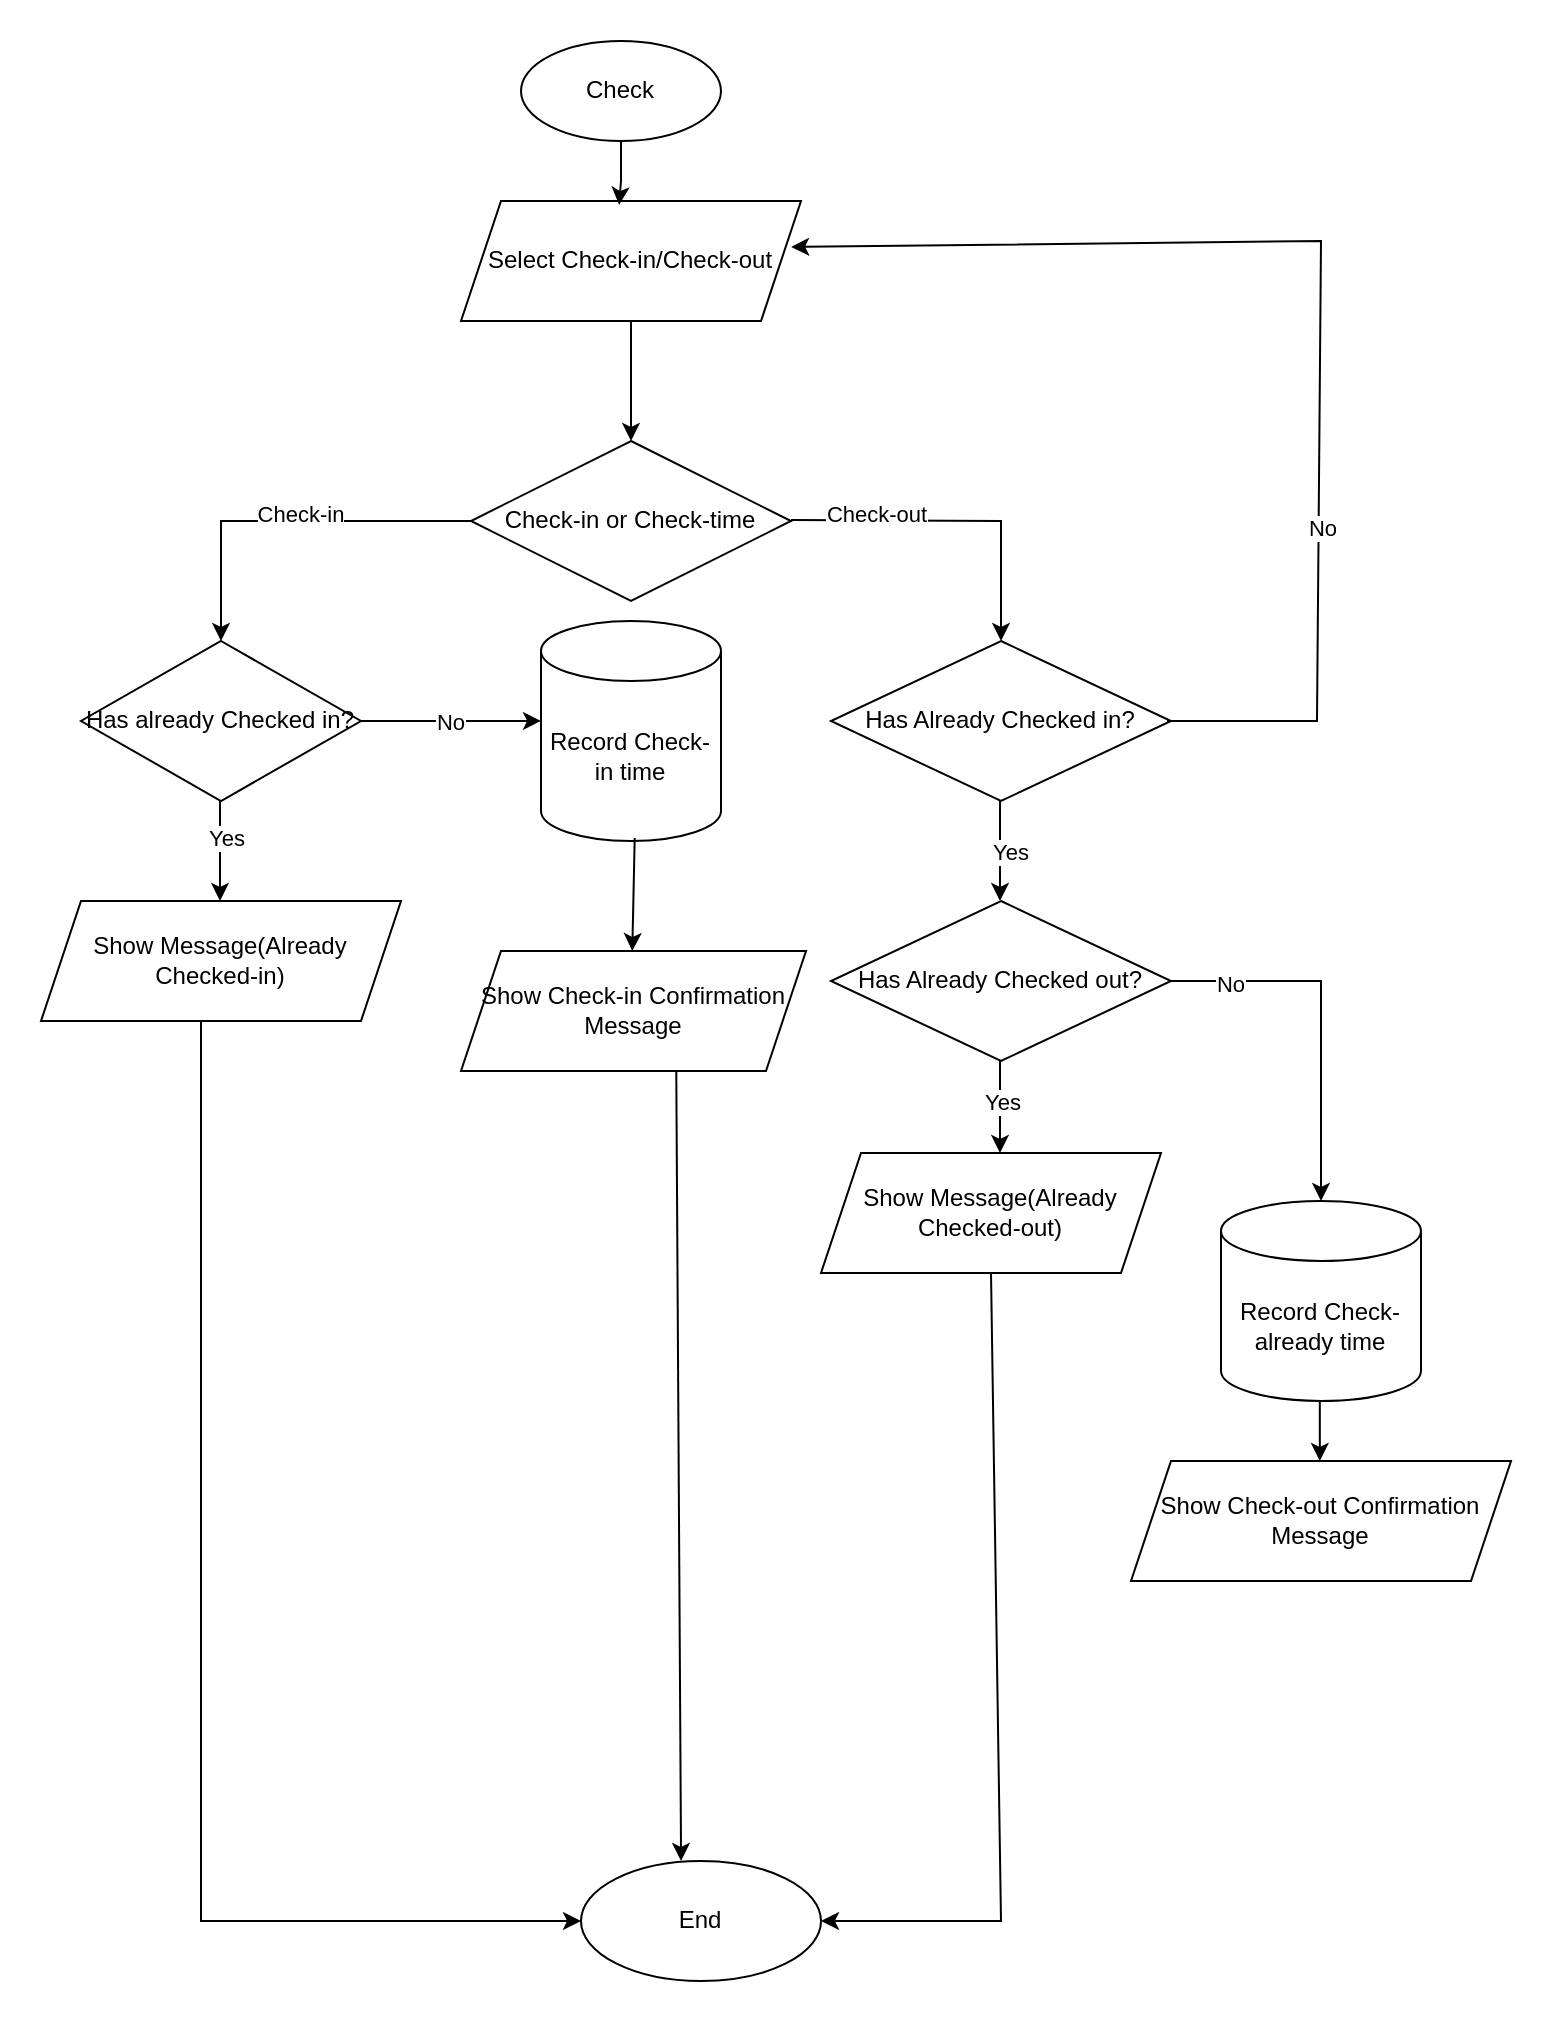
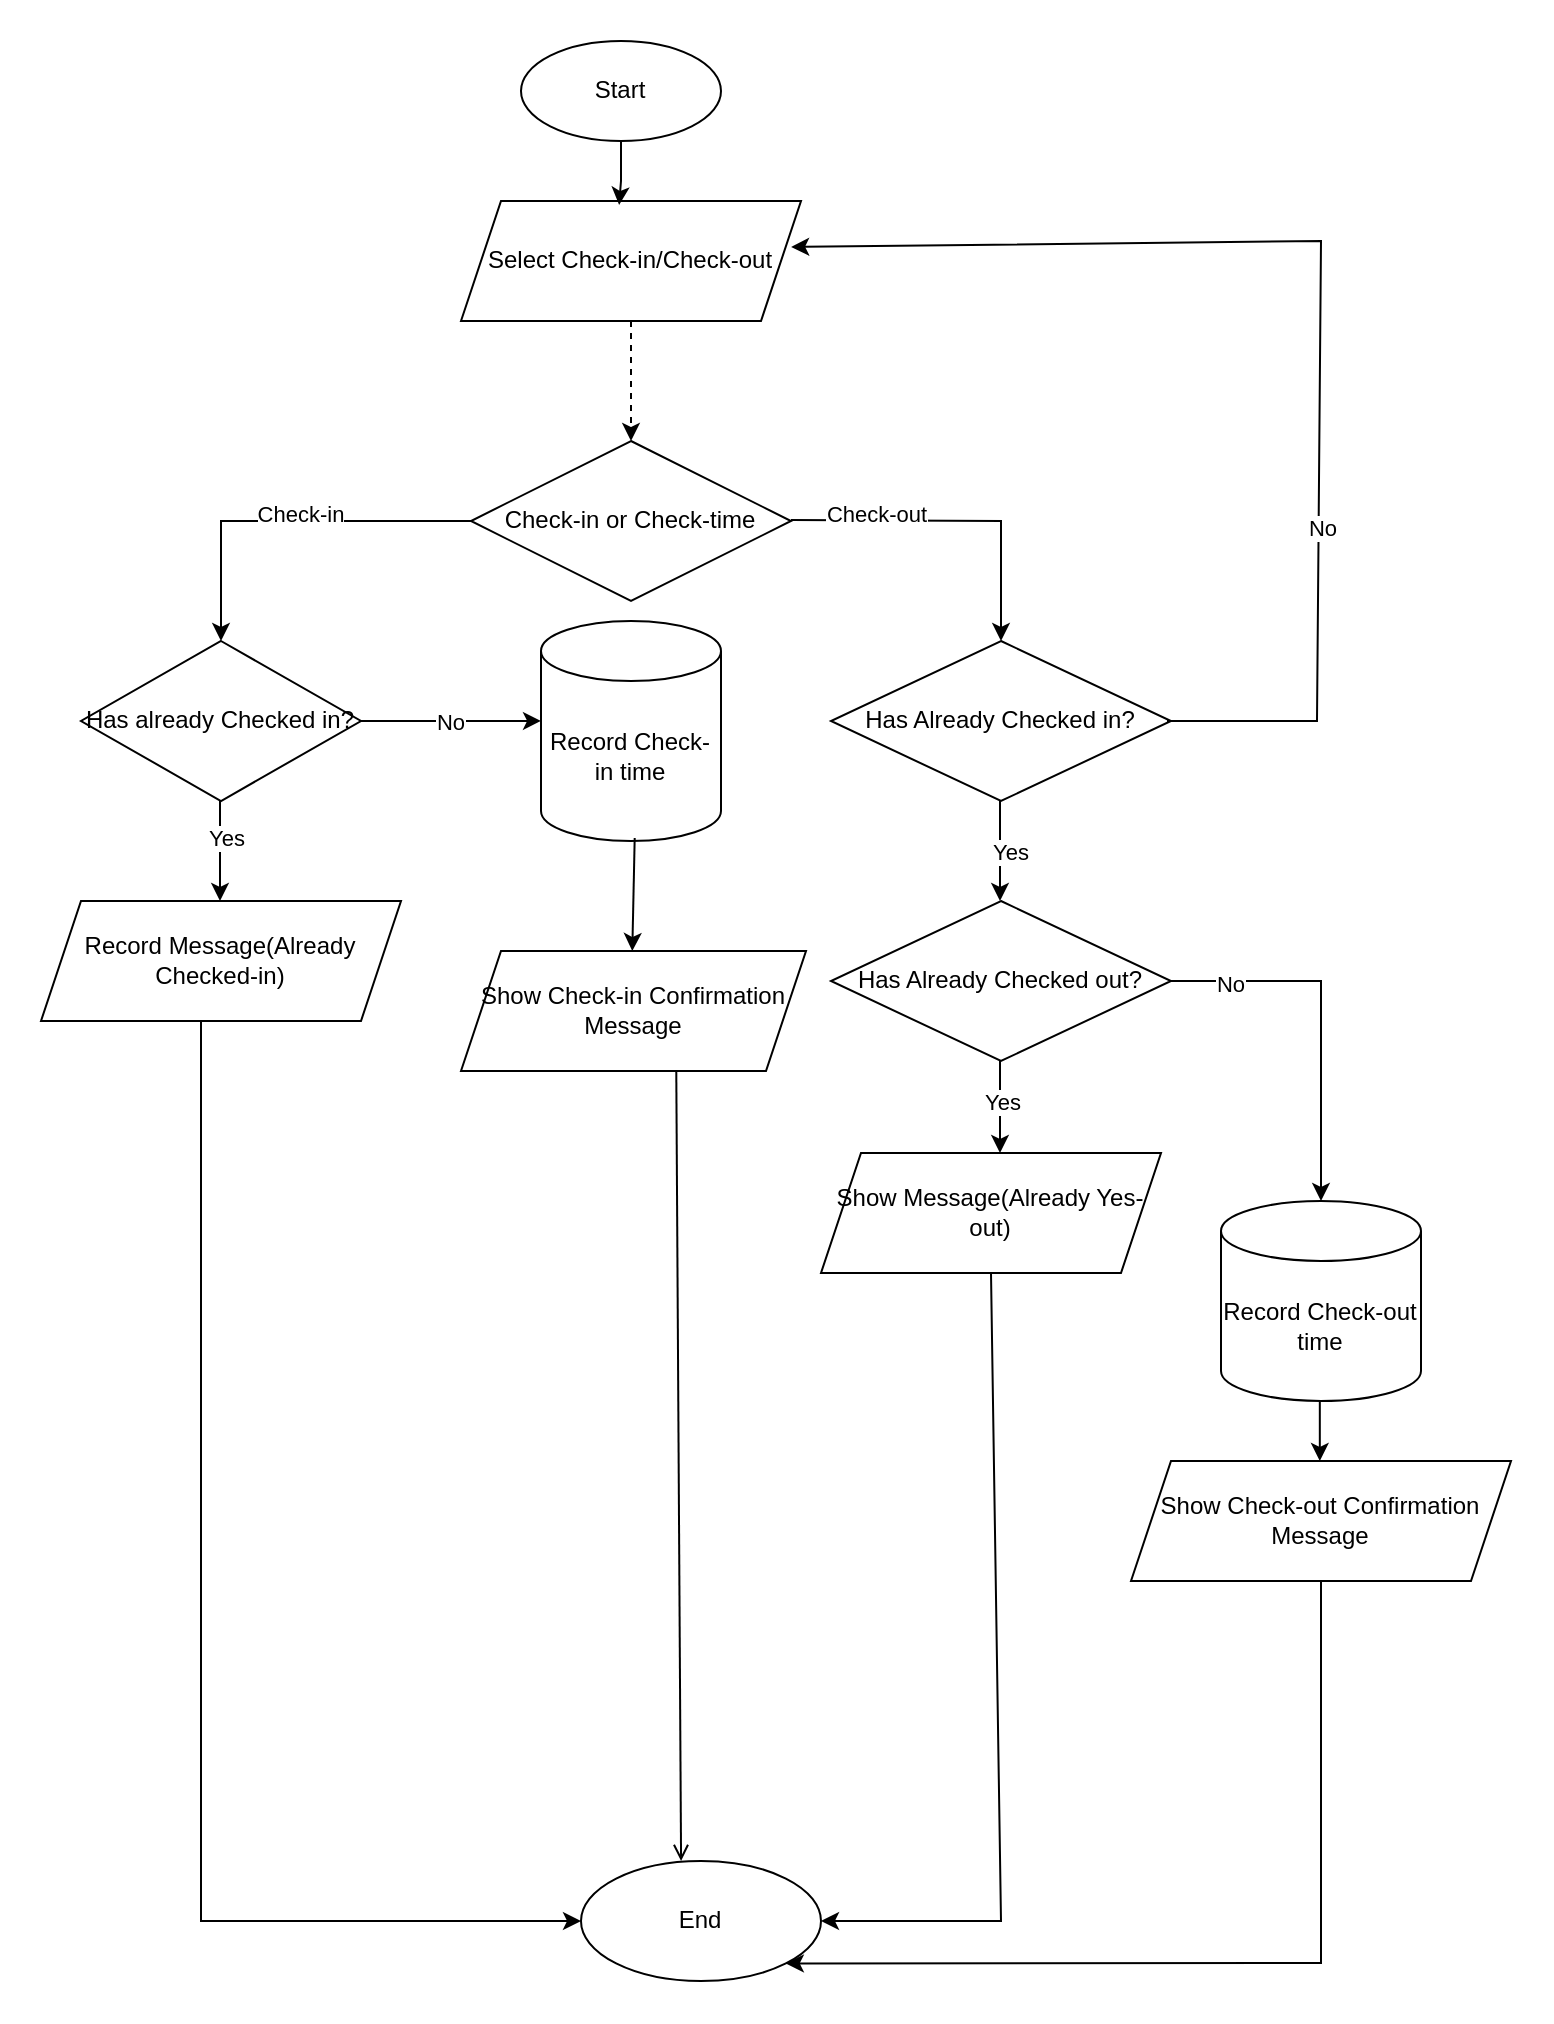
- <mxCell id="2" value="Check" style="ellipse;whiteSpace=wrap;html=1;" vertex="1" parent="1"><mxGeometry x="260" y="20" width="100" height="50" as="geometry" /></mxCell>
+ <mxCell id="2" value="Start" style="ellipse;whiteSpace=wrap;html=1;" vertex="1" parent="1"><mxGeometry x="260" y="20" width="100" height="50" as="geometry" /></mxCell>
- <mxCell id="3" style="edgeStyle=orthogonalEdgeStyle;rounded=0;orthogonalLoop=1;jettySize=auto;html=1;entryX=0.5;entryY=0;entryDx=0;entryDy=0;" edge="1" parent="1" source="4" target="6"><mxGeometry relative="1" as="geometry" /></mxCell>
+ <mxCell id="3" style="edgeStyle=orthogonalEdgeStyle;rounded=0;orthogonalLoop=1;jettySize=auto;html=1;entryX=0.5;entryY=0;entryDx=0;entryDy=0;dashed=1;" edge="1" parent="1" source="4" target="6"><mxGeometry relative="1" as="geometry" /></mxCell>
- <mxCell id="15" value="Show Message(Already Checked-in)" style="shape=parallelogram;perimeter=parallelogramPerimeter;whiteSpace=wrap;html=1;fixedSize=1;" vertex="1" parent="1"><mxGeometry x="20" y="450" width="180" height="60" as="geometry" /></mxCell>
+ <mxCell id="15" value="Record Message(Already Checked-in)" style="shape=parallelogram;perimeter=parallelogramPerimeter;whiteSpace=wrap;html=1;fixedSize=1;" vertex="1" parent="1"><mxGeometry x="20" y="450" width="180" height="60" as="geometry" /></mxCell>
- <mxCell id="26" value="Show Message(Already Checked-out)" style="shape=parallelogram;perimeter=parallelogramPerimeter;whiteSpace=wrap;html=1;fixedSize=1;" vertex="1" parent="1"><mxGeometry x="410" y="576" width="170" height="60" as="geometry" /></mxCell>
+ <mxCell id="26" value="Show Message(Already Yes-out)" style="shape=parallelogram;perimeter=parallelogramPerimeter;whiteSpace=wrap;html=1;fixedSize=1;" vertex="1" parent="1"><mxGeometry x="410" y="576" width="170" height="60" as="geometry" /></mxCell>
- <mxCell id="33" value="Record Check-already time" style="shape=cylinder3;whiteSpace=wrap;html=1;boundedLbl=1;backgroundOutline=1;size=15;" vertex="1" parent="1"><mxGeometry x="610" y="600" width="100" height="100" as="geometry" /></mxCell>
+ <mxCell id="33" value="Record Check-out time" style="shape=cylinder3;whiteSpace=wrap;html=1;boundedLbl=1;backgroundOutline=1;size=15;" vertex="1" parent="1"><mxGeometry x="610" y="600" width="100" height="100" as="geometry" /></mxCell>
- <mxCell id="36" value="" style="endArrow=classic;html=1;rounded=0;exitX=0.624;exitY=1.004;exitDx=0;exitDy=0;entryX=0.417;entryY=0;entryDx=0;entryDy=0;entryPerimeter=0;exitPerimeter=0;" edge="1" parent="1" source="12" target="34"><mxGeometry width="50" height="50" relative="1" as="geometry"><mxPoint x="350" y="740" as="sourcePoint" /><mxPoint x="400" y="690" as="targetPoint" /></mxGeometry></mxCell>
+ <mxCell id="36" value="" style="endArrow=open;html=1;rounded=0;exitX=0.624;exitY=1.004;exitDx=0;exitDy=0;entryX=0.417;entryY=0;entryDx=0;entryDy=0;entryPerimeter=0;exitPerimeter=0;" edge="1" parent="1" source="12" target="34"><mxGeometry width="50" height="50" relative="1" as="geometry"><mxPoint x="350" y="740" as="sourcePoint" /><mxPoint x="400" y="690" as="targetPoint" /></mxGeometry></mxCell>
+ <mxCell id="38" value="" style="endArrow=classic;html=1;rounded=0;entryX=1;entryY=1;entryDx=0;entryDy=0;exitX=0.5;exitY=1;exitDx=0;exitDy=0;" edge="1" parent="1" source="30" target="34"><mxGeometry width="50" height="50" relative="1" as="geometry"><mxPoint x="680" y="910" as="sourcePoint" /><mxPoint x="387.844" y="1031.002" as="targetPoint" /><Array as="points"><mxPoint x="660" y="981" /></Array></mxGeometry></mxCell>
